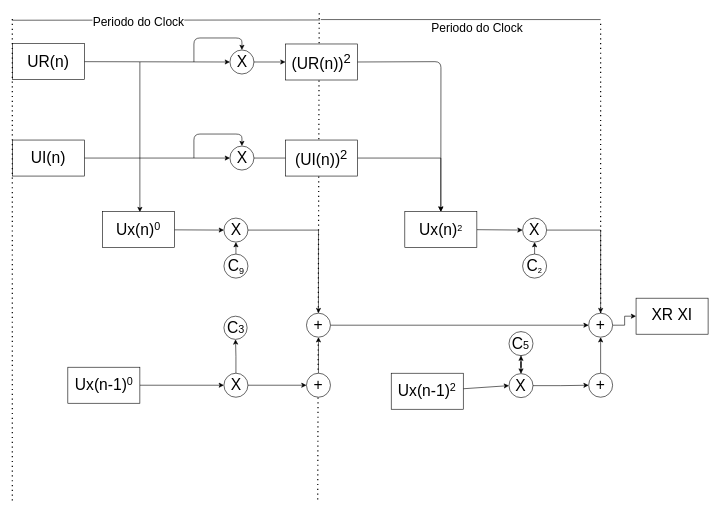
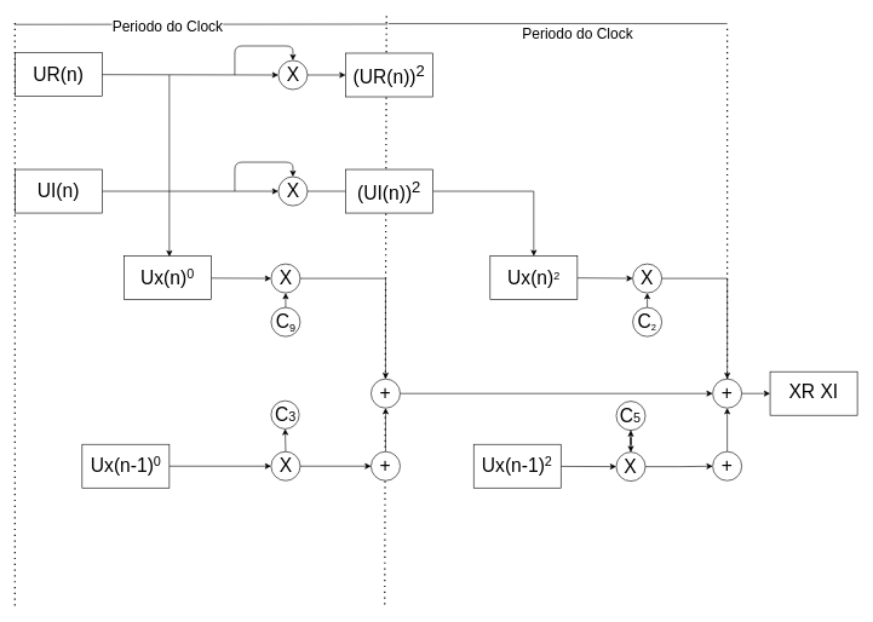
- <mxCell id="29" value="" style="endArrow=classic;html=1;strokeColor=#000000;entryX=0.5;entryY=0;entryDx=0;entryDy=0;exitX=1;exitY=0.5;exitDx=0;exitDy=0;" parent="1" target="31" edge="1" source="58"><mxGeometry width="50" height="50" relative="1" as="geometry"><mxPoint x="733.83" y="102" as="sourcePoint" /><mxPoint x="743.83" y="332" as="targetPoint" /><Array as="points"><mxPoint x="734" y="102.09" /></Array></mxGeometry></mxCell>
- <mxCell id="55" value="&lt;p style=&quot;line-height: 120%;&quot;&gt;&lt;font style=&quot;font-size: 26px;&quot; color=&quot;#000000&quot;&gt;XR XI&lt;/font&gt;&lt;/p&gt;" style="rounded=0;whiteSpace=wrap;html=1;strokeColor=#000000;fillColor=#FFFFFF;" parent="1" vertex="1"><mxGeometry x="1059" y="496.09" width="120" height="60" as="geometry" /></mxCell>
+ <mxCell id="55" value="&lt;p style=&quot;line-height: 120%;&quot;&gt;&lt;font style=&quot;font-size: 26px;&quot; color=&quot;#000000&quot;&gt;XR XI&lt;/font&gt;&lt;/p&gt;" style="rounded=0;whiteSpace=wrap;html=1;strokeColor=#000000;fillColor=#FFFFFF;" parent="1" vertex="1"><mxGeometry x="1059" y="511.09" width="120" height="60" as="geometry" /></mxCell>
- <mxCell id="34" value="&lt;span style=&quot;background-color: rgb(255, 255, 255);&quot;&gt;&lt;font style=&quot;&quot; color=&quot;#000000&quot;&gt;&lt;span style=&quot;font-size: 26px;&quot;&gt;C&lt;/span&gt;&lt;span style=&quot;font-size: 18.056px;&quot;&gt;3&lt;/span&gt;&lt;/font&gt;&lt;/span&gt;" style="ellipse;whiteSpace=wrap;html=1;aspect=fixed;strokeColor=#000000;fillColor=#FFFFFF;" parent="1" vertex="1"><mxGeometry x="372.5" y="526.09" width="38.67" height="38.67" as="geometry" /></mxCell>
+ <mxCell id="34" value="&lt;span style=&quot;background-color: rgb(255, 255, 255);&quot;&gt;&lt;font style=&quot;&quot; color=&quot;#000000&quot;&gt;&lt;span style=&quot;font-size: 26px;&quot;&gt;C&lt;/span&gt;&lt;span style=&quot;font-size: 18.056px;&quot;&gt;3&lt;/span&gt;&lt;/font&gt;&lt;/span&gt;" style="ellipse;whiteSpace=wrap;html=1;aspect=fixed;strokeColor=#000000;fillColor=#FFFFFF;" parent="1" vertex="1"><mxGeometry x="372.5" y="551.09" width="38.67" height="38.67" as="geometry" /></mxCell>
- <mxCell id="48" value="&lt;font style=&quot;font-size: 26px;&quot; color=&quot;#000000&quot;&gt;Ux(n-1)&lt;/font&gt;&lt;font style=&quot;font-size: 21.667px;&quot; color=&quot;#000000&quot;&gt;&lt;sup&gt;2&lt;/sup&gt;&lt;/font&gt;" style="rounded=0;whiteSpace=wrap;html=1;fillColor=#FFFFFF;strokeColor=#000000;" parent="1" vertex="1"><mxGeometry x="651.17" y="621.09" width="120" height="60" as="geometry" /></mxCell>
+ <mxCell id="48" value="&lt;font style=&quot;font-size: 26px;&quot; color=&quot;#000000&quot;&gt;Ux(n-1)&lt;/font&gt;&lt;font style=&quot;font-size: 21.667px;&quot; color=&quot;#000000&quot;&gt;&lt;sup&gt;2&lt;/sup&gt;&lt;/font&gt;" style="rounded=0;whiteSpace=wrap;html=1;fillColor=#FFFFFF;strokeColor=#000000;" parent="1" vertex="1"><mxGeometry x="651.17" y="611.09" width="120" height="60" as="geometry" /></mxCell>
